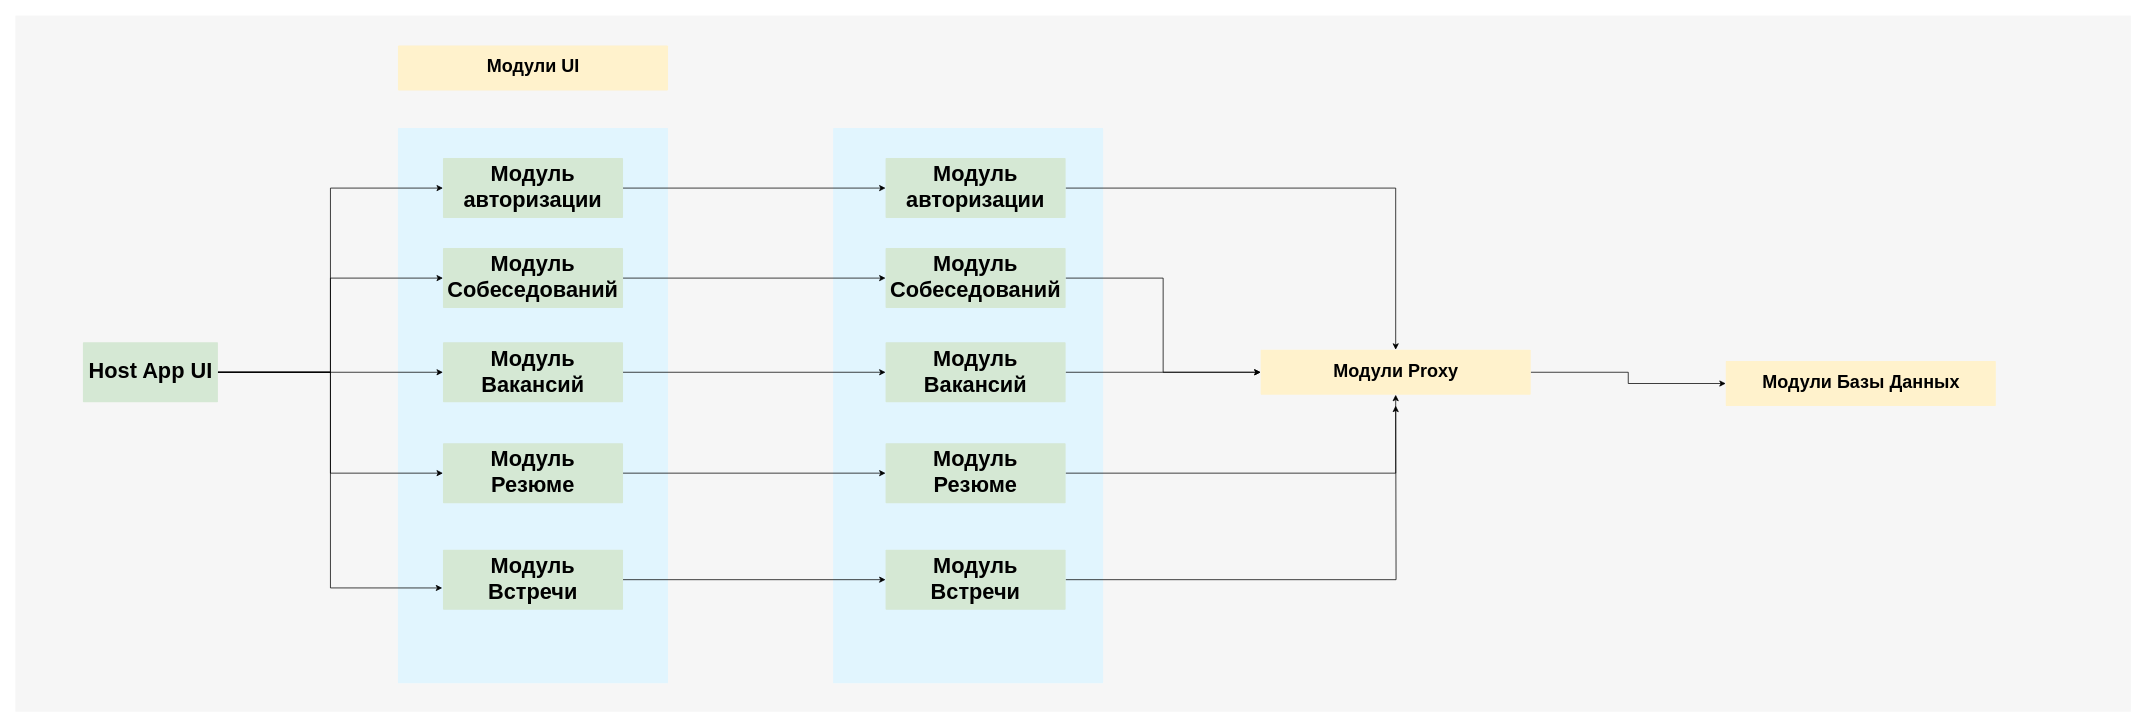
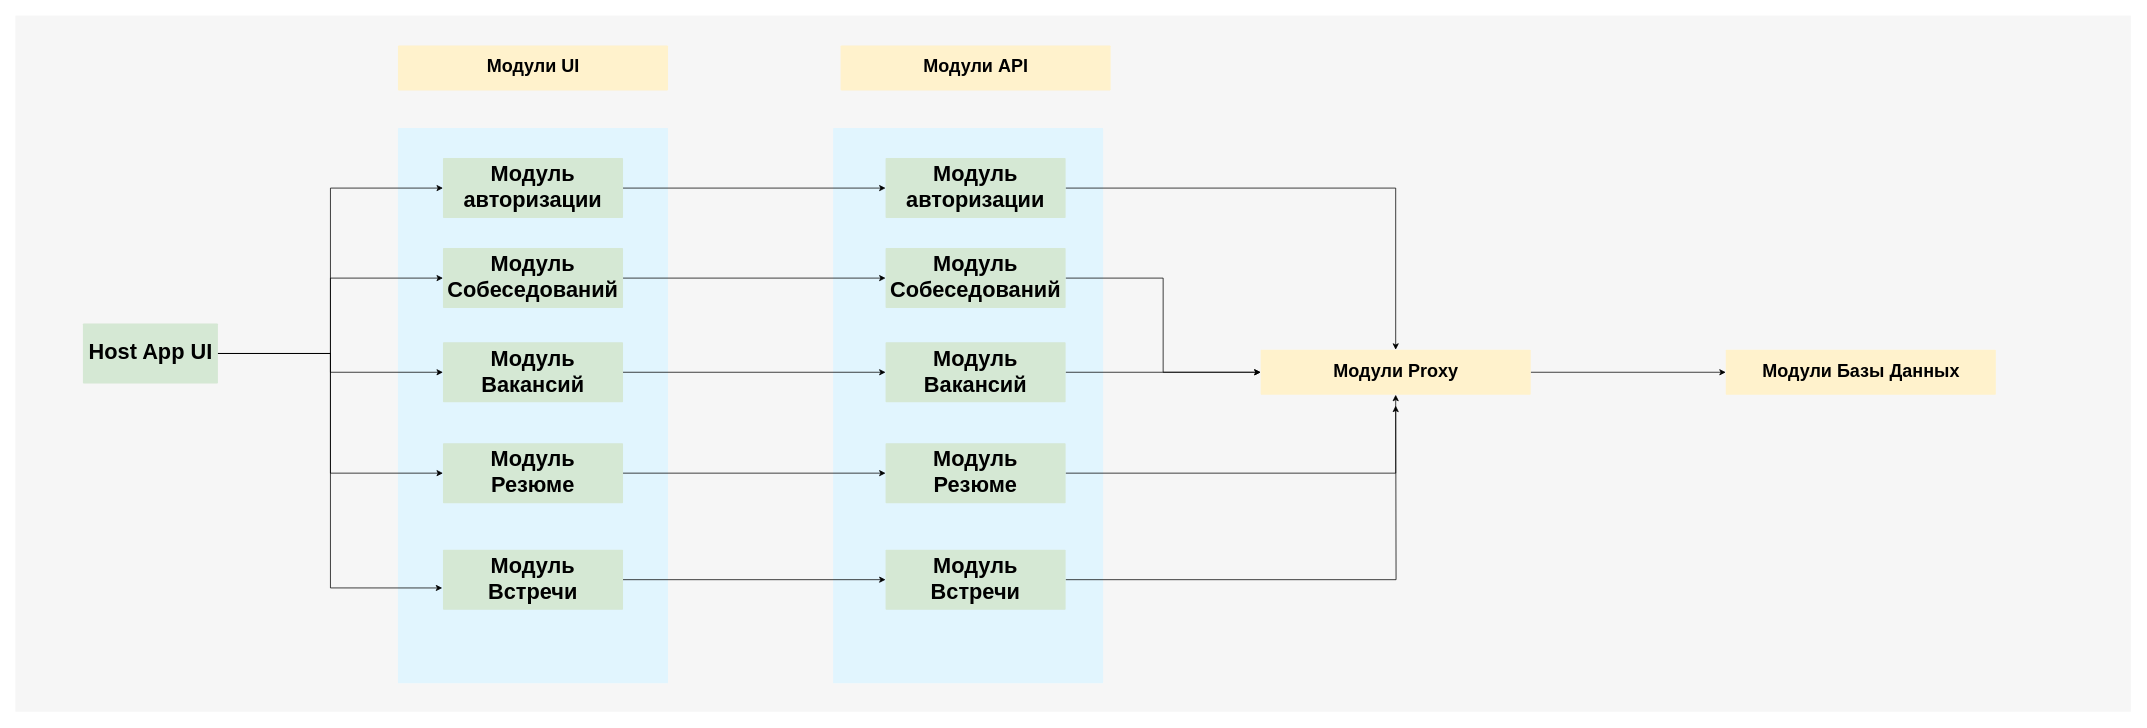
+ <mxCell id="11" value="Модули API" style="rounded=1;absoluteArcSize=1;arcSize=2;html=1;strokeColor=#d6b656;shadow=0;dashed=0;strokeColor=none;fontSize=24;align=center;verticalAlign=middle;spacing=10;spacingTop=-4;fillColor=#fff2cc;fontStyle=1" vertex="1" parent="1"><mxGeometry x="1120" y="60" width="360" height="60" as="geometry" /></mxCell>
- <mxCell id="8" value="Host App UI" style="rounded=1;absoluteArcSize=1;arcSize=2;html=1;strokeColor=#82b366;shadow=0;dashed=0;strokeColor=none;fontSize=29;align=center;verticalAlign=middle;spacing=10;spacingTop=-4;fillColor=#d5e8d4;fontStyle=1" parent="1" vertex="1"><mxGeometry x="110" y="455.5" width="180" height="80" as="geometry" /></mxCell>
+ <mxCell id="8" value="Host App UI" style="rounded=1;absoluteArcSize=1;arcSize=2;html=1;strokeColor=#82b366;shadow=0;dashed=0;strokeColor=none;fontSize=29;align=center;verticalAlign=middle;spacing=10;spacingTop=-4;fillColor=#d5e8d4;fontStyle=1" parent="1" vertex="1"><mxGeometry x="110" y="430.5" width="180" height="80" as="geometry" /></mxCell>
- <mxCell id="33" value="Модули Базы Данных" style="rounded=1;absoluteArcSize=1;arcSize=2;html=1;strokeColor=#d6b656;shadow=0;dashed=0;strokeColor=none;fontSize=24;align=center;verticalAlign=middle;spacing=10;spacingTop=-4;fillColor=#fff2cc;fontStyle=1" vertex="1" parent="1"><mxGeometry x="2300" y="480.5" width="360" height="60" as="geometry" /></mxCell>
+ <mxCell id="33" value="Модули Базы Данных" style="rounded=1;absoluteArcSize=1;arcSize=2;html=1;strokeColor=#d6b656;shadow=0;dashed=0;strokeColor=none;fontSize=24;align=center;verticalAlign=middle;spacing=10;spacingTop=-4;fillColor=#fff2cc;fontStyle=1" vertex="1" parent="1"><mxGeometry x="2300" y="465.5" width="360" height="60" as="geometry" /></mxCell>
